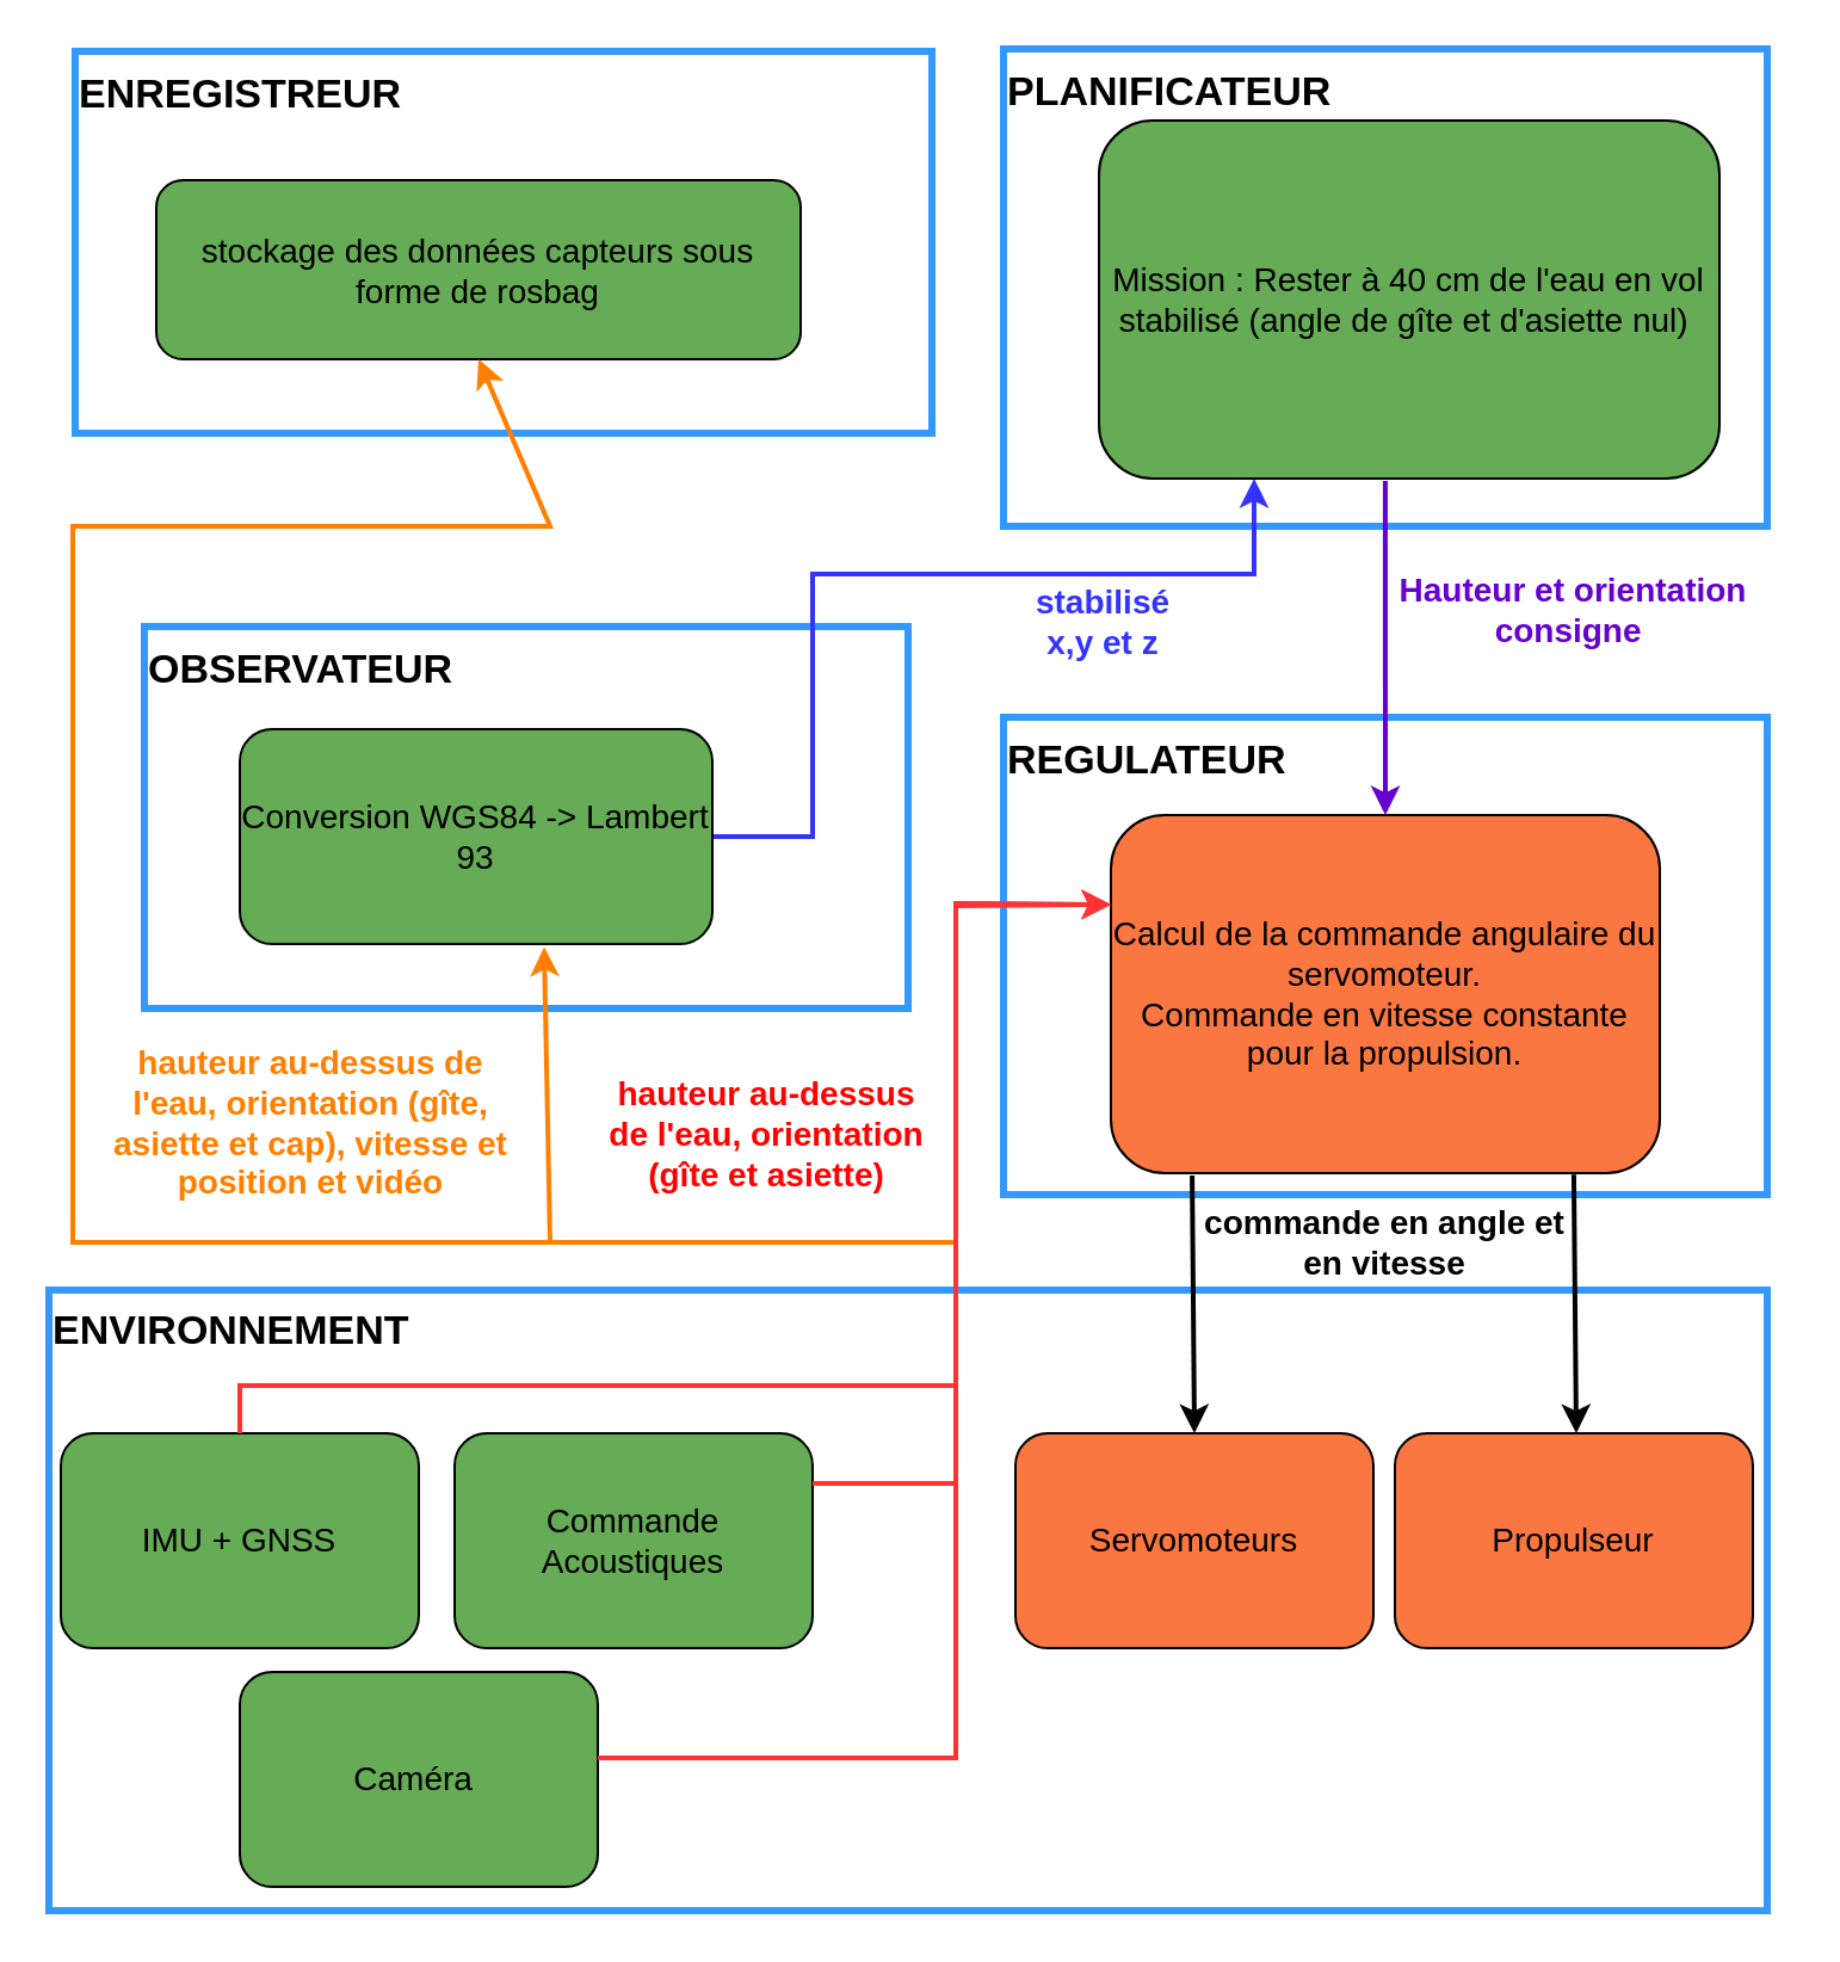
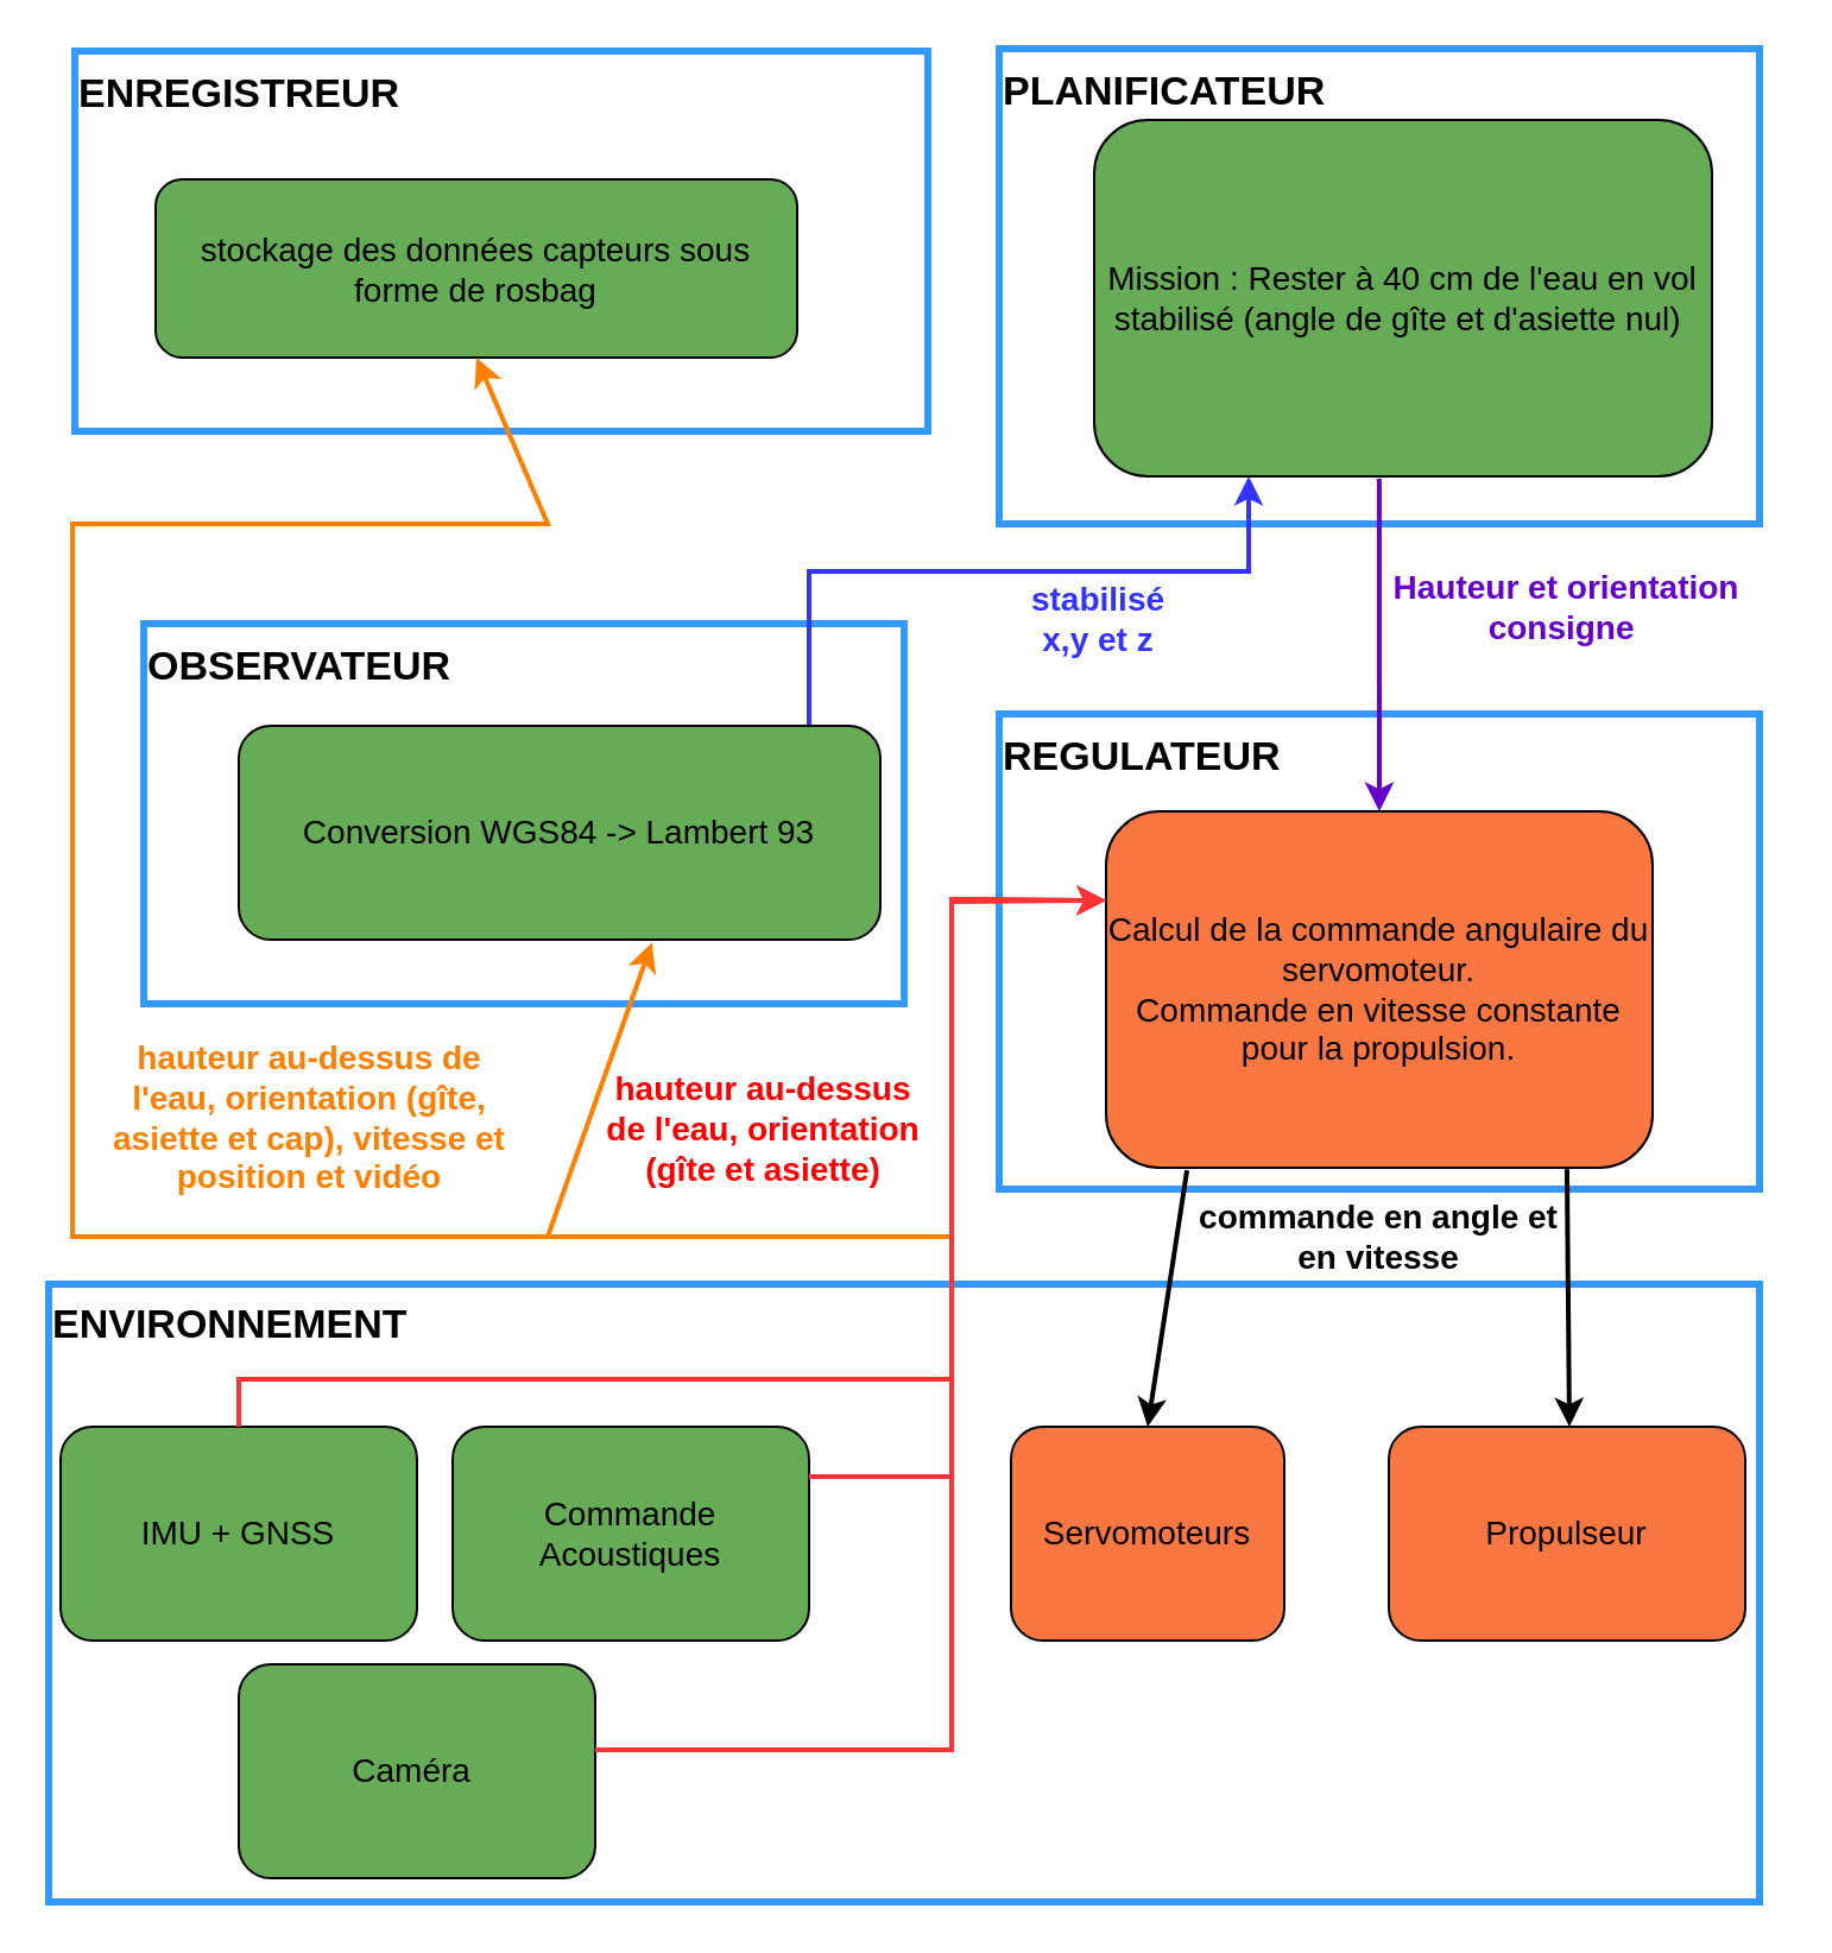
- <mxCell id="19" value="Conversion WGS84 -&amp;gt; Lambert 93" style="rounded=1;whiteSpace=wrap;html=1;fillColor=#66ab55;gradientColor=none;fontSize=14;strokeColor=default;" vertex="1" parent="1"><mxGeometry x="100" y="305" width="198" height="90" as="geometry" /></mxCell>
+ <mxCell id="19" value="Conversion WGS84 -&amp;gt; Lambert 93" style="rounded=1;whiteSpace=wrap;html=1;fillColor=#66ab55;gradientColor=none;fontSize=14;strokeColor=default;" vertex="1" parent="1"><mxGeometry x="100" y="305" width="270" height="90" as="geometry" /></mxCell>
- <mxCell id="8" value="&lt;font style=&quot;font-size: 14px;&quot;&gt;Servomoteurs&lt;/font&gt;" style="rounded=1;whiteSpace=wrap;html=1;fillColor=#fa7741;gradientColor=none;" vertex="1" parent="1"><mxGeometry x="425" y="600" width="150" height="90" as="geometry" /></mxCell>
+ <mxCell id="8" value="&lt;font style=&quot;font-size: 14px;&quot;&gt;Servomoteurs&lt;/font&gt;" style="rounded=1;whiteSpace=wrap;html=1;fillColor=#fa7741;gradientColor=none;" vertex="1" parent="1"><mxGeometry x="425" y="600" width="115" height="90" as="geometry" /></mxCell>
